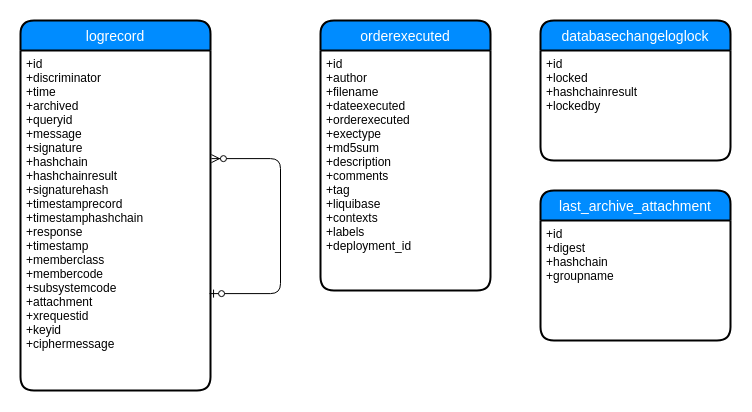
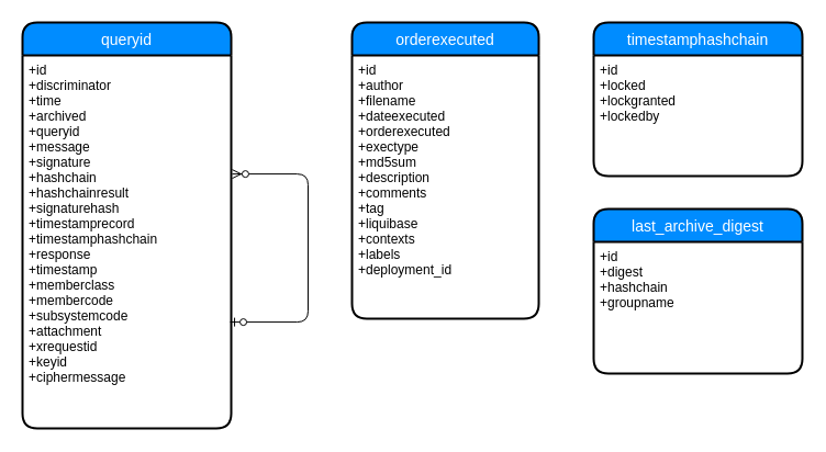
- <mxCell id="4" value="logrecord" style="swimlane;childLayout=stackLayout;horizontal=1;startSize=30;horizontalStack=0;fillColor=#008cff;fontColor=#FFFFFF;rounded=1;fontSize=14;fontStyle=0;strokeWidth=2;resizeParent=0;resizeLast=1;shadow=0;dashed=0;align=center;" parent="1" vertex="1"><mxGeometry x="20" y="20" width="190" height="370" as="geometry" /></mxCell>
+ <mxCell id="4" value="queryid" style="swimlane;childLayout=stackLayout;horizontal=1;startSize=30;horizontalStack=0;fillColor=#008cff;fontColor=#FFFFFF;rounded=1;fontSize=14;fontStyle=0;strokeWidth=2;resizeParent=0;resizeLast=1;shadow=0;dashed=0;align=center;" parent="1" vertex="1"><mxGeometry x="20" y="20" width="190" height="370" as="geometry" /></mxCell>
- <mxCell id="9" value="databasechangeloglock" style="swimlane;childLayout=stackLayout;horizontal=1;startSize=30;horizontalStack=0;fillColor=#008cff;fontColor=#FFFFFF;rounded=1;fontSize=14;fontStyle=0;strokeWidth=2;resizeParent=0;resizeLast=1;shadow=0;dashed=0;align=center;" parent="1" vertex="1"><mxGeometry x="540" y="20" width="190" height="140" as="geometry" /></mxCell>
+ <mxCell id="9" value="timestamphashchain" style="swimlane;childLayout=stackLayout;horizontal=1;startSize=30;horizontalStack=0;fillColor=#008cff;fontColor=#FFFFFF;rounded=1;fontSize=14;fontStyle=0;strokeWidth=2;resizeParent=0;resizeLast=1;shadow=0;dashed=0;align=center;" parent="1" vertex="1"><mxGeometry x="540" y="20" width="190" height="140" as="geometry" /></mxCell>
- <mxCell id="10" value="+id&#10;+locked&#10;+hashchainresult&#10;+lockedby" style="align=left;strokeColor=none;fillColor=none;spacingLeft=4;fontSize=12;verticalAlign=top;resizable=0;rotatable=0;part=1;" parent="9" vertex="1"><mxGeometry y="30" width="190" height="110" as="geometry" /></mxCell>
+ <mxCell id="10" value="+id&#10;+locked&#10;+lockgranted&#10;+lockedby" style="align=left;strokeColor=none;fillColor=none;spacingLeft=4;fontSize=12;verticalAlign=top;resizable=0;rotatable=0;part=1;" parent="9" vertex="1"><mxGeometry y="30" width="190" height="110" as="geometry" /></mxCell>
- <mxCell id="2" value="last_archive_attachment" style="swimlane;childLayout=stackLayout;horizontal=1;startSize=30;horizontalStack=0;fillColor=#008cff;fontColor=#FFFFFF;rounded=1;fontSize=14;fontStyle=0;strokeWidth=2;resizeParent=0;resizeLast=1;shadow=0;dashed=0;align=center;" parent="1" vertex="1"><mxGeometry x="540" y="190" width="190" height="150" as="geometry" /></mxCell>
+ <mxCell id="2" value="last_archive_digest" style="swimlane;childLayout=stackLayout;horizontal=1;startSize=30;horizontalStack=0;fillColor=#008cff;fontColor=#FFFFFF;rounded=1;fontSize=14;fontStyle=0;strokeWidth=2;resizeParent=0;resizeLast=1;shadow=0;dashed=0;align=center;" parent="1" vertex="1"><mxGeometry x="540" y="190" width="190" height="150" as="geometry" /></mxCell>
